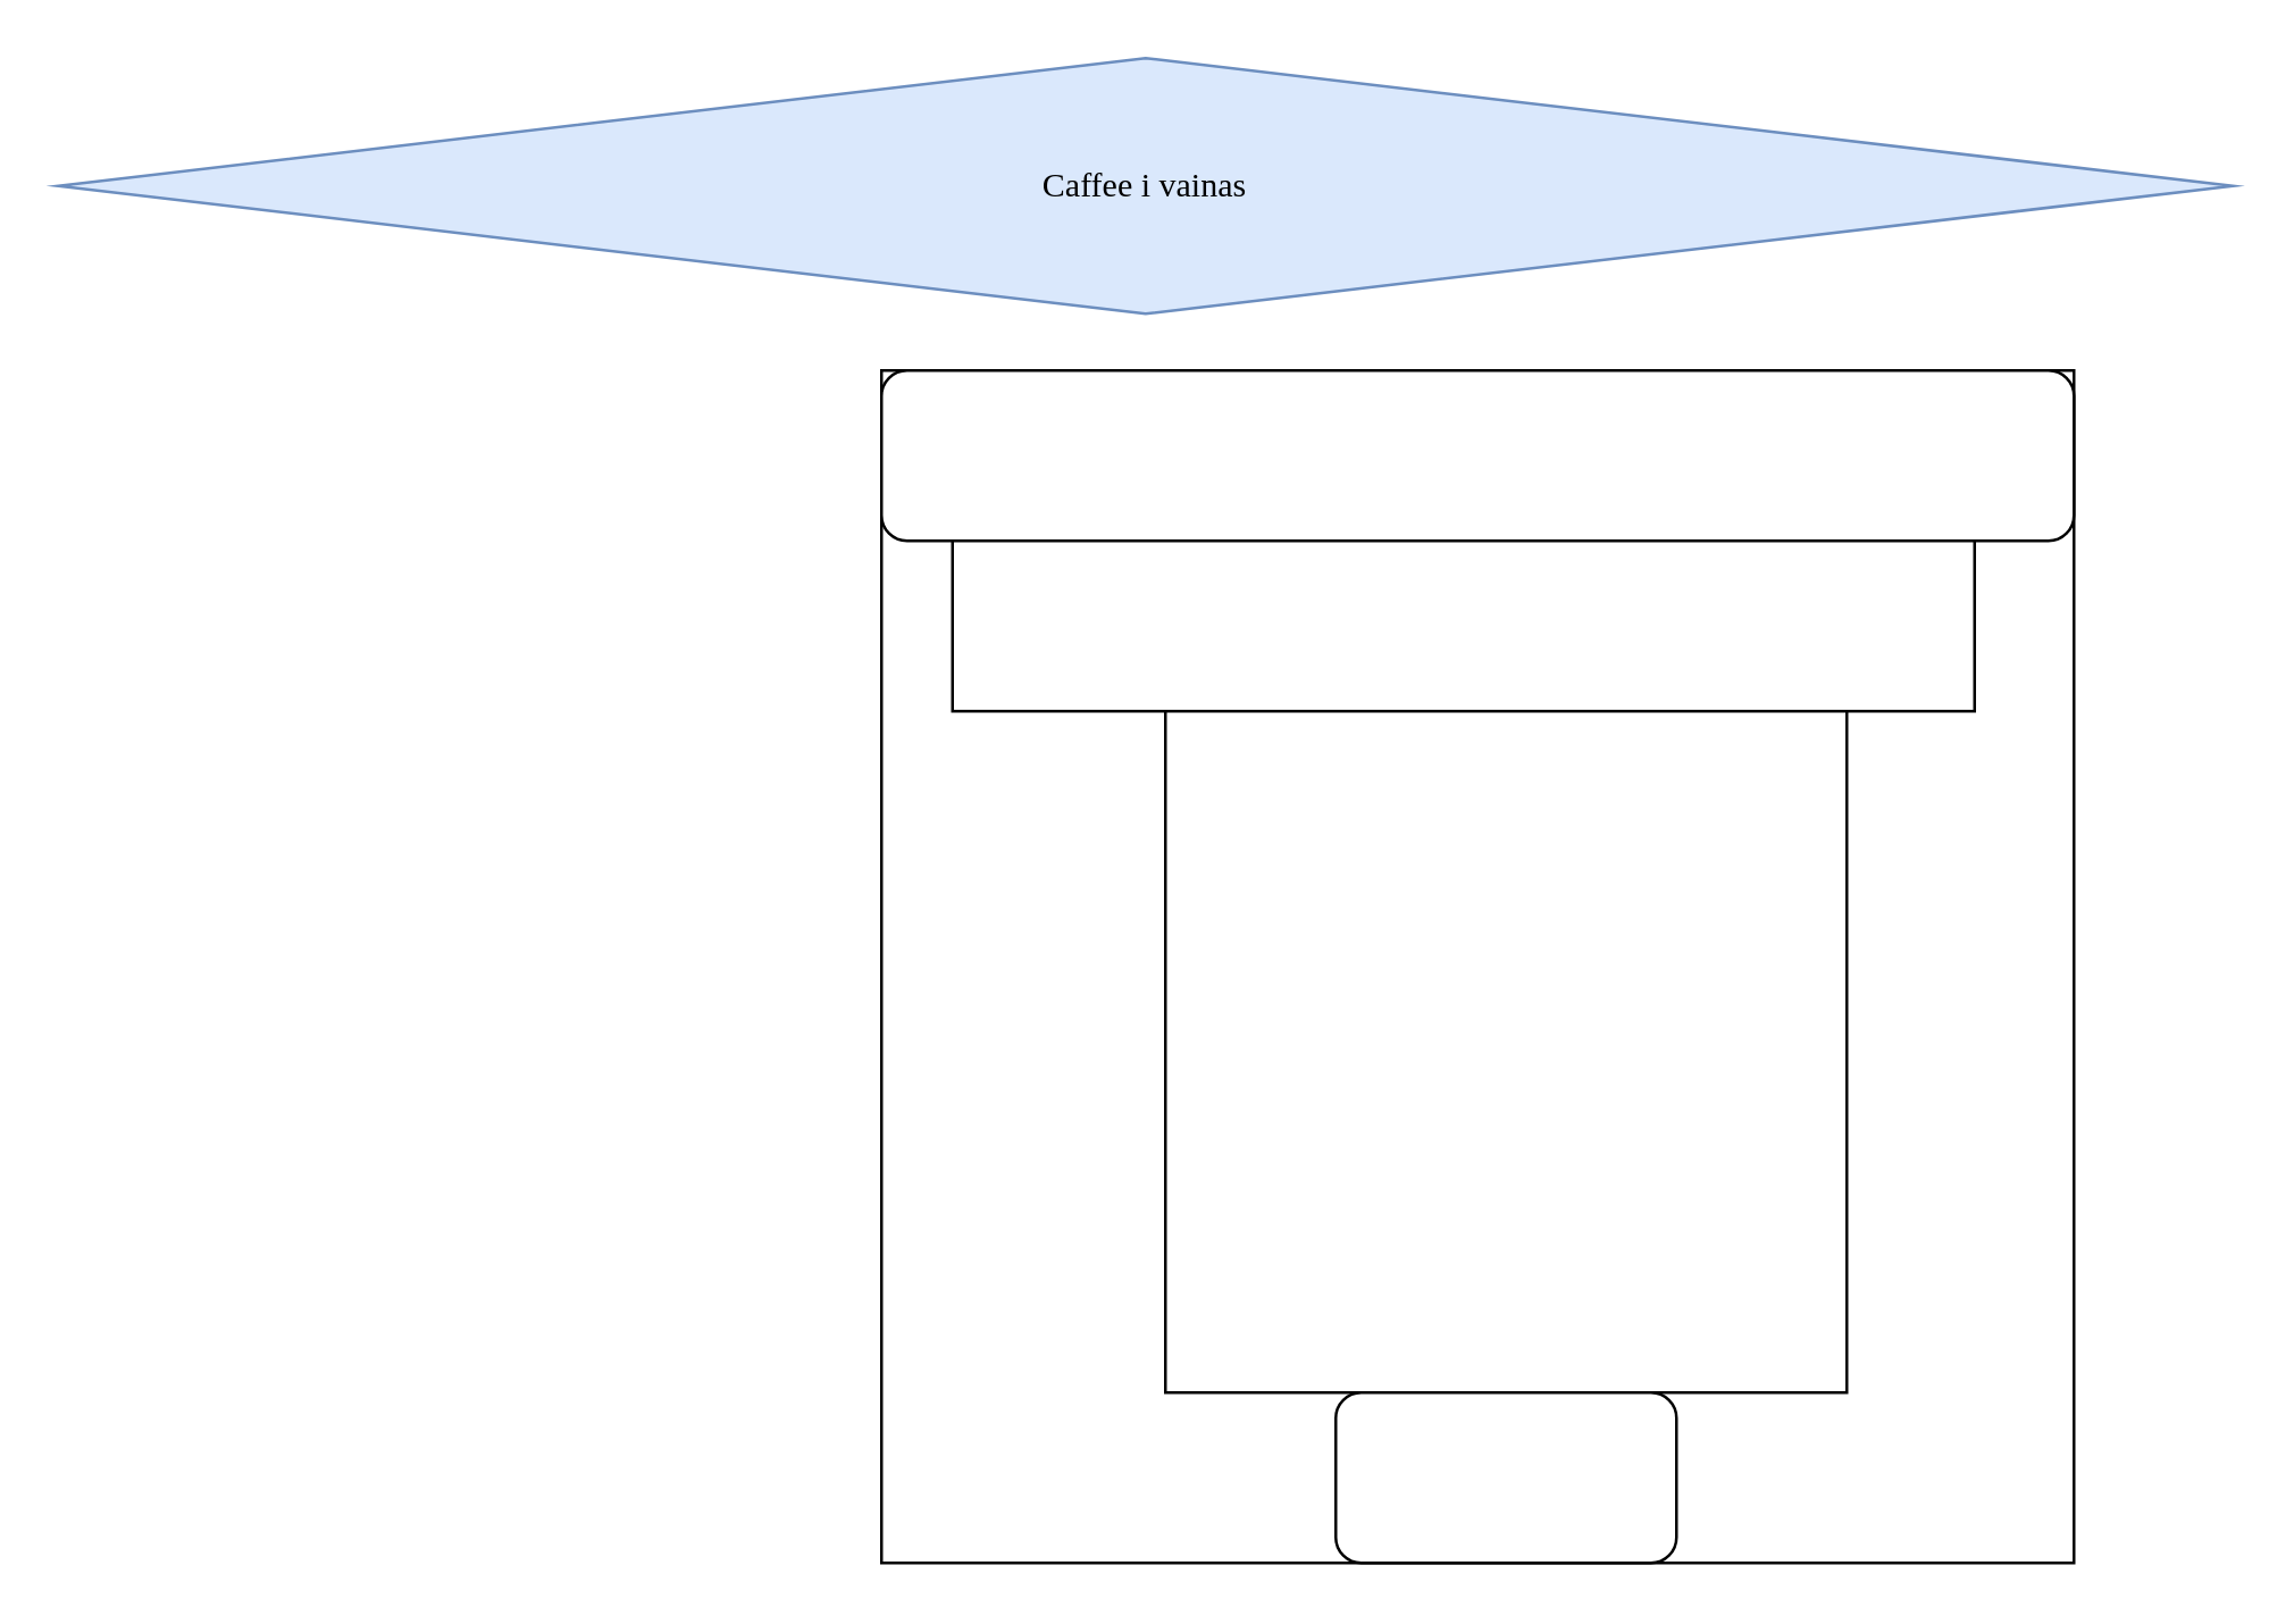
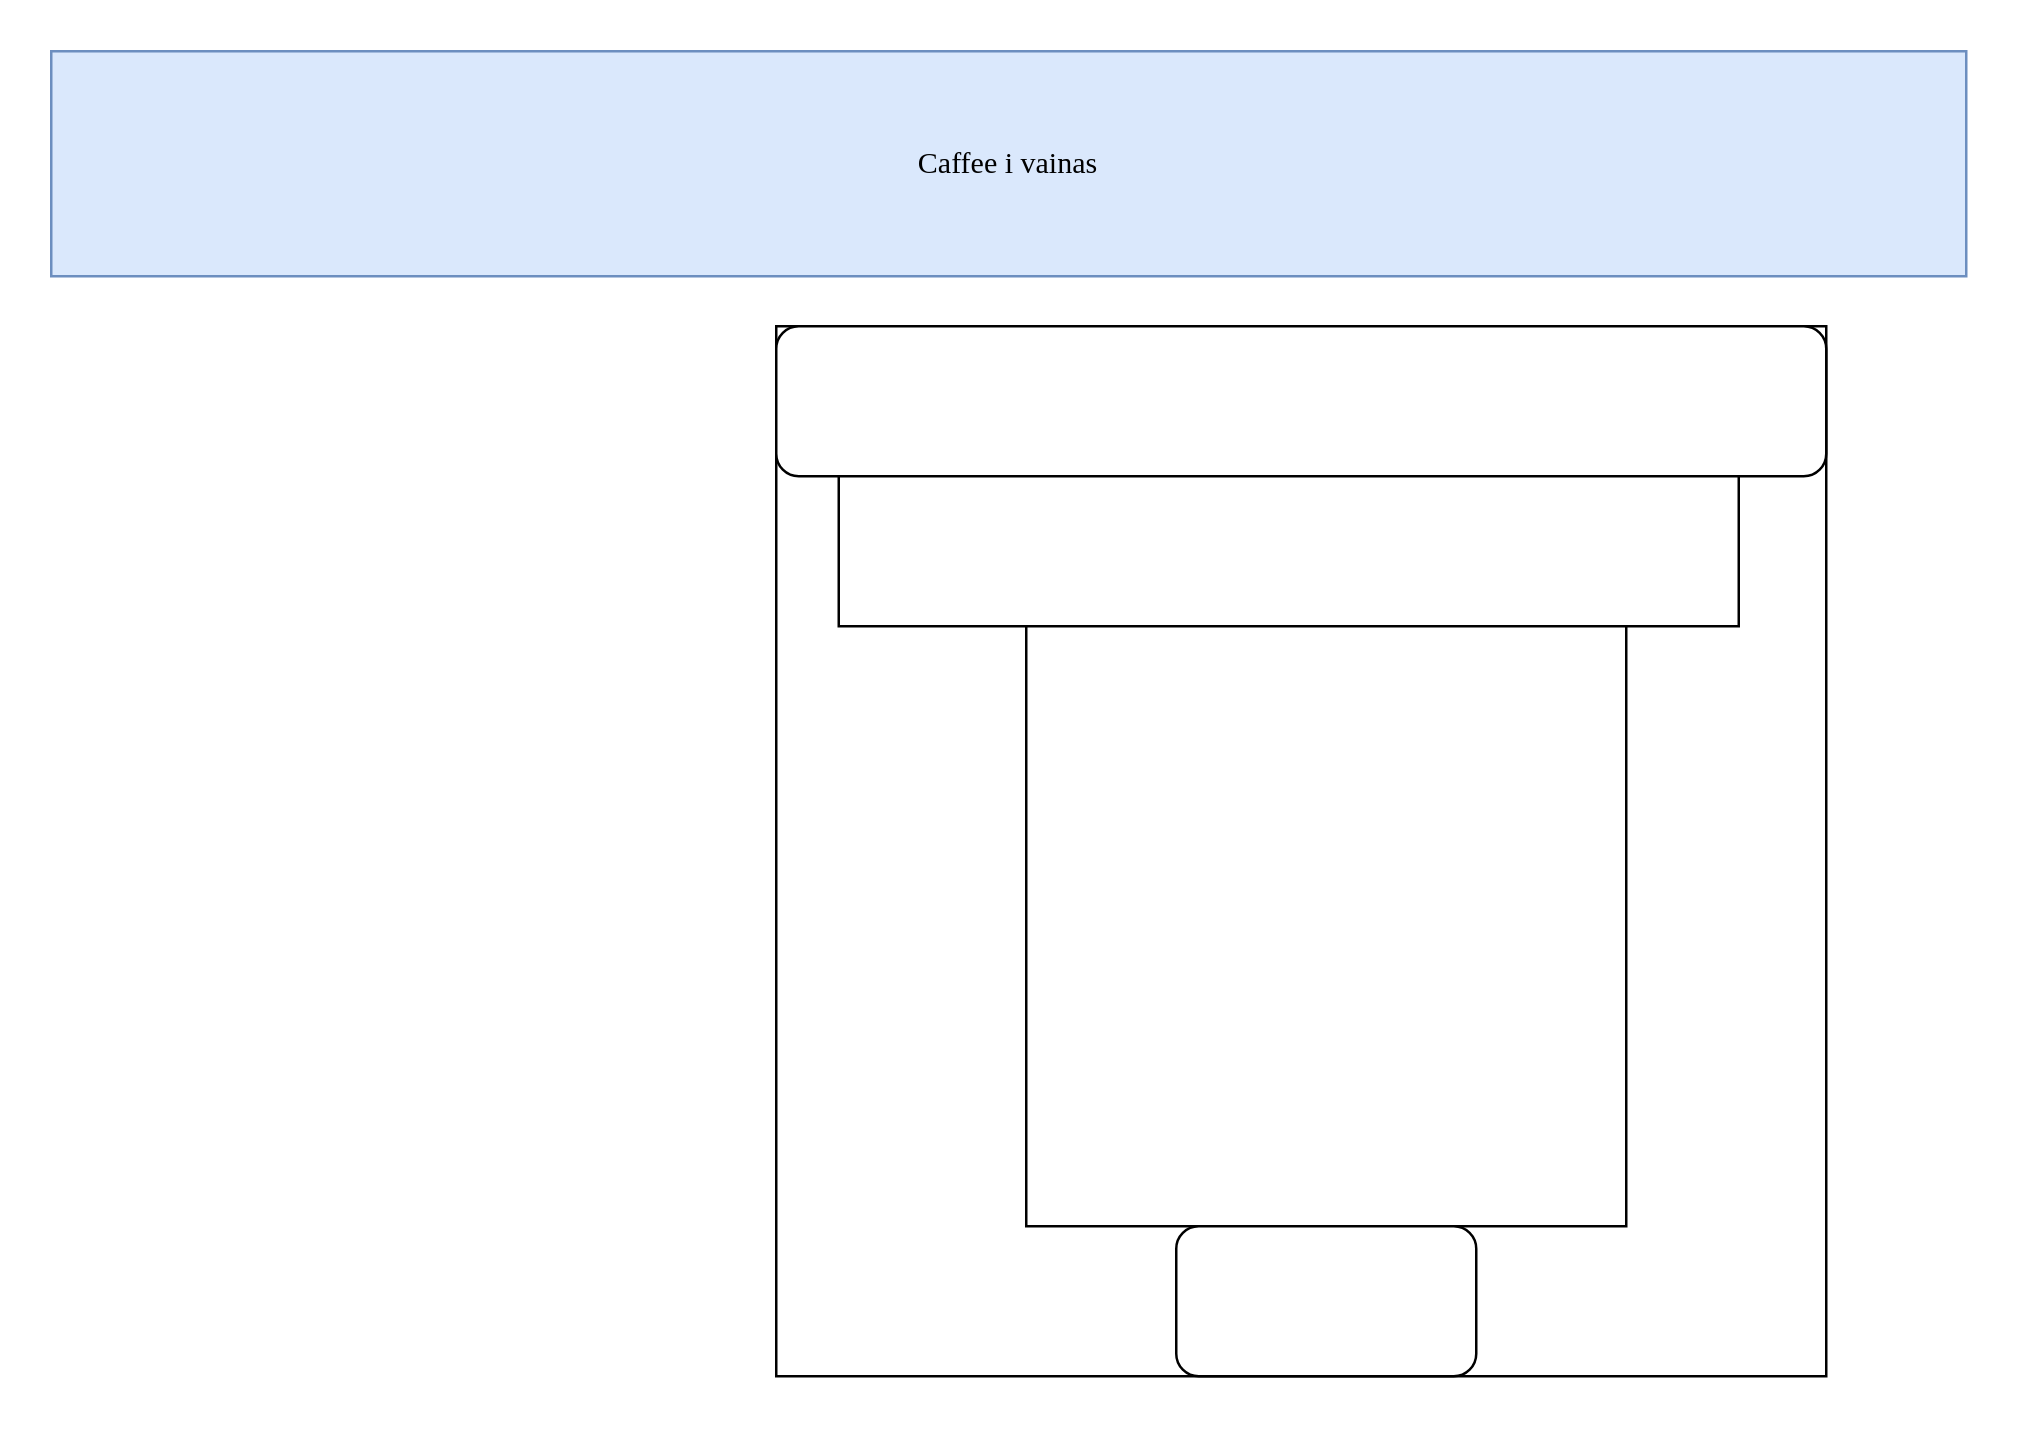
- <mxCell id="2" value="&lt;blockquote&gt;&lt;font face=&quot;Verdana&quot;&gt;Caffee i vainas&lt;/font&gt;&lt;/blockquote&gt;" style="rhombus;whiteSpace=wrap;html=1;fontFamily=Helvetica;fillColor=#dae8fc;strokeColor=#6c8ebf;" parent="1" vertex="1"><mxGeometry x="20" y="20" width="766" height="90" as="geometry" /></mxCell>
+ <mxCell id="2" value="&lt;blockquote&gt;&lt;font face=&quot;Verdana&quot;&gt;Caffee i vainas&lt;/font&gt;&lt;/blockquote&gt;" style="rounded=0;whiteSpace=wrap;html=1;fontFamily=Helvetica;fillColor=#dae8fc;strokeColor=#6c8ebf;" parent="1" vertex="1"><mxGeometry x="20" y="20" width="766" height="90" as="geometry" /></mxCell>
